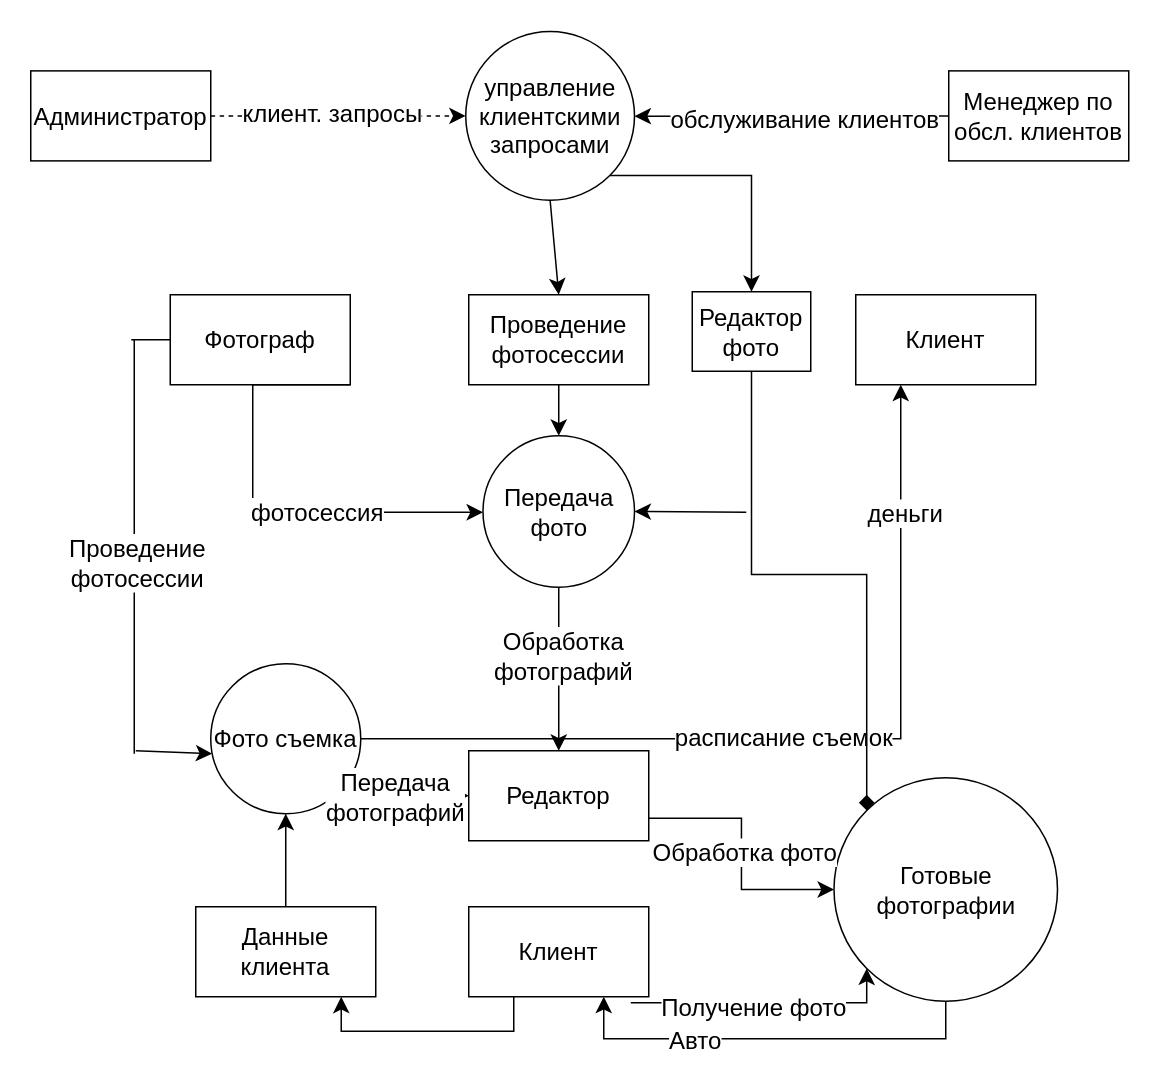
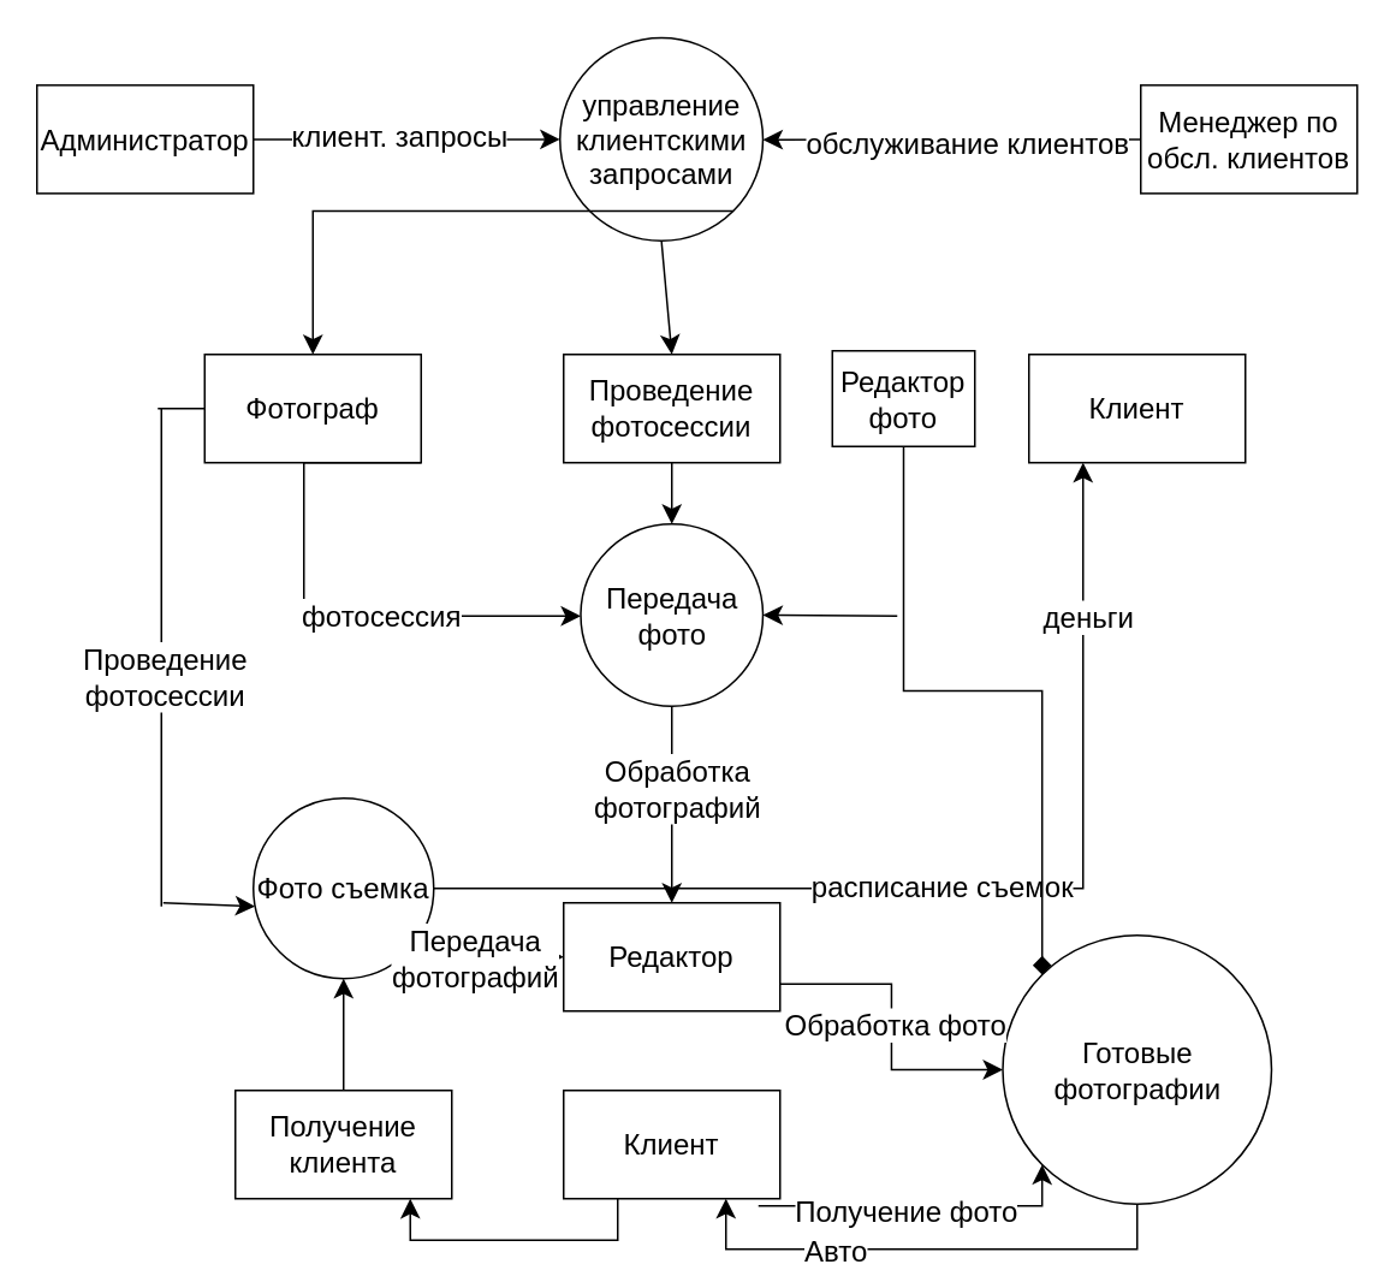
- <mxCell id="3" value="" style="endArrow=classic;html=1;rounded=0;fontSize=12;startSize=8;endSize=8;curved=1;exitX=1;exitY=0.5;exitDx=0;exitDy=0;dashed=1;" edge="1" parent="1" source="2" target="5"><mxGeometry width="50" height="50" relative="1" as="geometry"><mxPoint x="345" y="355" as="sourcePoint" /><mxPoint x="297" y="95" as="targetPoint" /></mxGeometry></mxCell>
+ <mxCell id="3" value="" style="endArrow=classic;html=1;rounded=0;fontSize=12;startSize=8;endSize=8;curved=1;exitX=1;exitY=0.5;exitDx=0;exitDy=0;" edge="1" parent="1" source="2" target="5"><mxGeometry width="50" height="50" relative="1" as="geometry"><mxPoint x="345" y="355" as="sourcePoint" /><mxPoint x="297" y="95" as="targetPoint" /></mxGeometry></mxCell>
- <mxCell id="44" value="" style="endArrow=classic;html=1;rounded=0;fontSize=12;startSize=8;endSize=8;entryX=0.5;entryY=0;entryDx=0;entryDy=0;exitX=1;exitY=1;exitDx=0;exitDy=0;edgeStyle=orthogonalEdgeStyle;" edge="1" parent="1" source="5" target="10"><mxGeometry width="50" height="50" relative="1" as="geometry"><mxPoint x="341" y="355" as="sourcePoint" /><mxPoint x="391" y="305" as="targetPoint" /></mxGeometry></mxCell>
+ <mxCell id="44" value="" style="endArrow=classic;html=1;rounded=0;fontSize=12;startSize=8;endSize=8;exitX=1;exitY=1;exitDx=0;exitDy=0;edgeStyle=orthogonalEdgeStyle;" edge="1" parent="1" source="5" target="12"><mxGeometry width="50" height="50" relative="1" as="geometry"><mxPoint x="341" y="355" as="sourcePoint" /><mxPoint x="391" y="305" as="targetPoint" /></mxGeometry></mxCell>
- <mxCell id="31" value="Данные клиента" style="rounded=0;whiteSpace=wrap;html=1;fontSize=16;" vertex="1" parent="1"><mxGeometry x="130" y="604" width="120" height="60" as="geometry" /></mxCell>
+ <mxCell id="31" value="Получение клиента" style="rounded=0;whiteSpace=wrap;html=1;fontSize=16;" vertex="1" parent="1"><mxGeometry x="130" y="604" width="120" height="60" as="geometry" /></mxCell>
